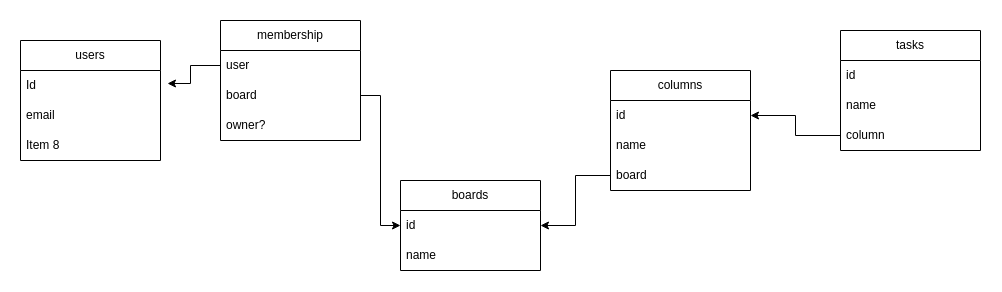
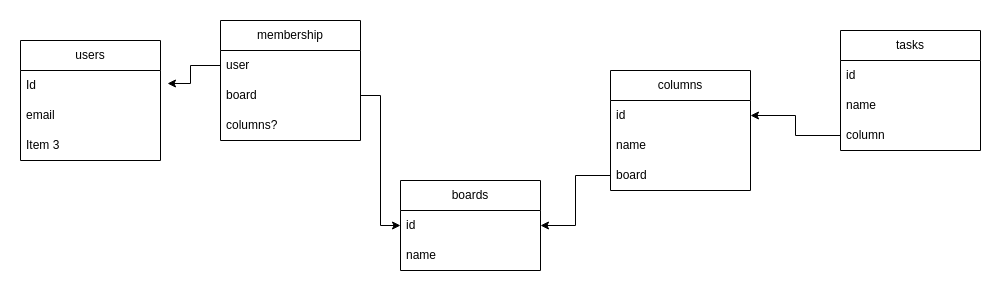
- <mxCell id="22" value="owner?" style="text;strokeColor=none;fillColor=none;align=left;verticalAlign=middle;spacingLeft=4;spacingRight=4;overflow=hidden;points=[[0,0.5],[1,0.5]];portConstraint=eastwest;rotatable=0;whiteSpace=wrap;html=1;" parent="19" vertex="1"><mxGeometry y="90" width="140" height="30" as="geometry" /></mxCell>
+ <mxCell id="22" value="columns?" style="text;strokeColor=none;fillColor=none;align=left;verticalAlign=middle;spacingLeft=4;spacingRight=4;overflow=hidden;points=[[0,0.5],[1,0.5]];portConstraint=eastwest;rotatable=0;whiteSpace=wrap;html=1;" parent="19" vertex="1"><mxGeometry y="90" width="140" height="30" as="geometry" /></mxCell>
- <mxCell id="8" value="Item 8" style="text;strokeColor=none;fillColor=none;align=left;verticalAlign=middle;spacingLeft=4;spacingRight=4;overflow=hidden;points=[[0,0.5],[1,0.5]];portConstraint=eastwest;rotatable=0;whiteSpace=wrap;html=1;" parent="5" vertex="1"><mxGeometry y="90" width="140" height="30" as="geometry" /></mxCell>
+ <mxCell id="8" value="Item 3" style="text;strokeColor=none;fillColor=none;align=left;verticalAlign=middle;spacingLeft=4;spacingRight=4;overflow=hidden;points=[[0,0.5],[1,0.5]];portConstraint=eastwest;rotatable=0;whiteSpace=wrap;html=1;" parent="5" vertex="1"><mxGeometry y="90" width="140" height="30" as="geometry" /></mxCell>
